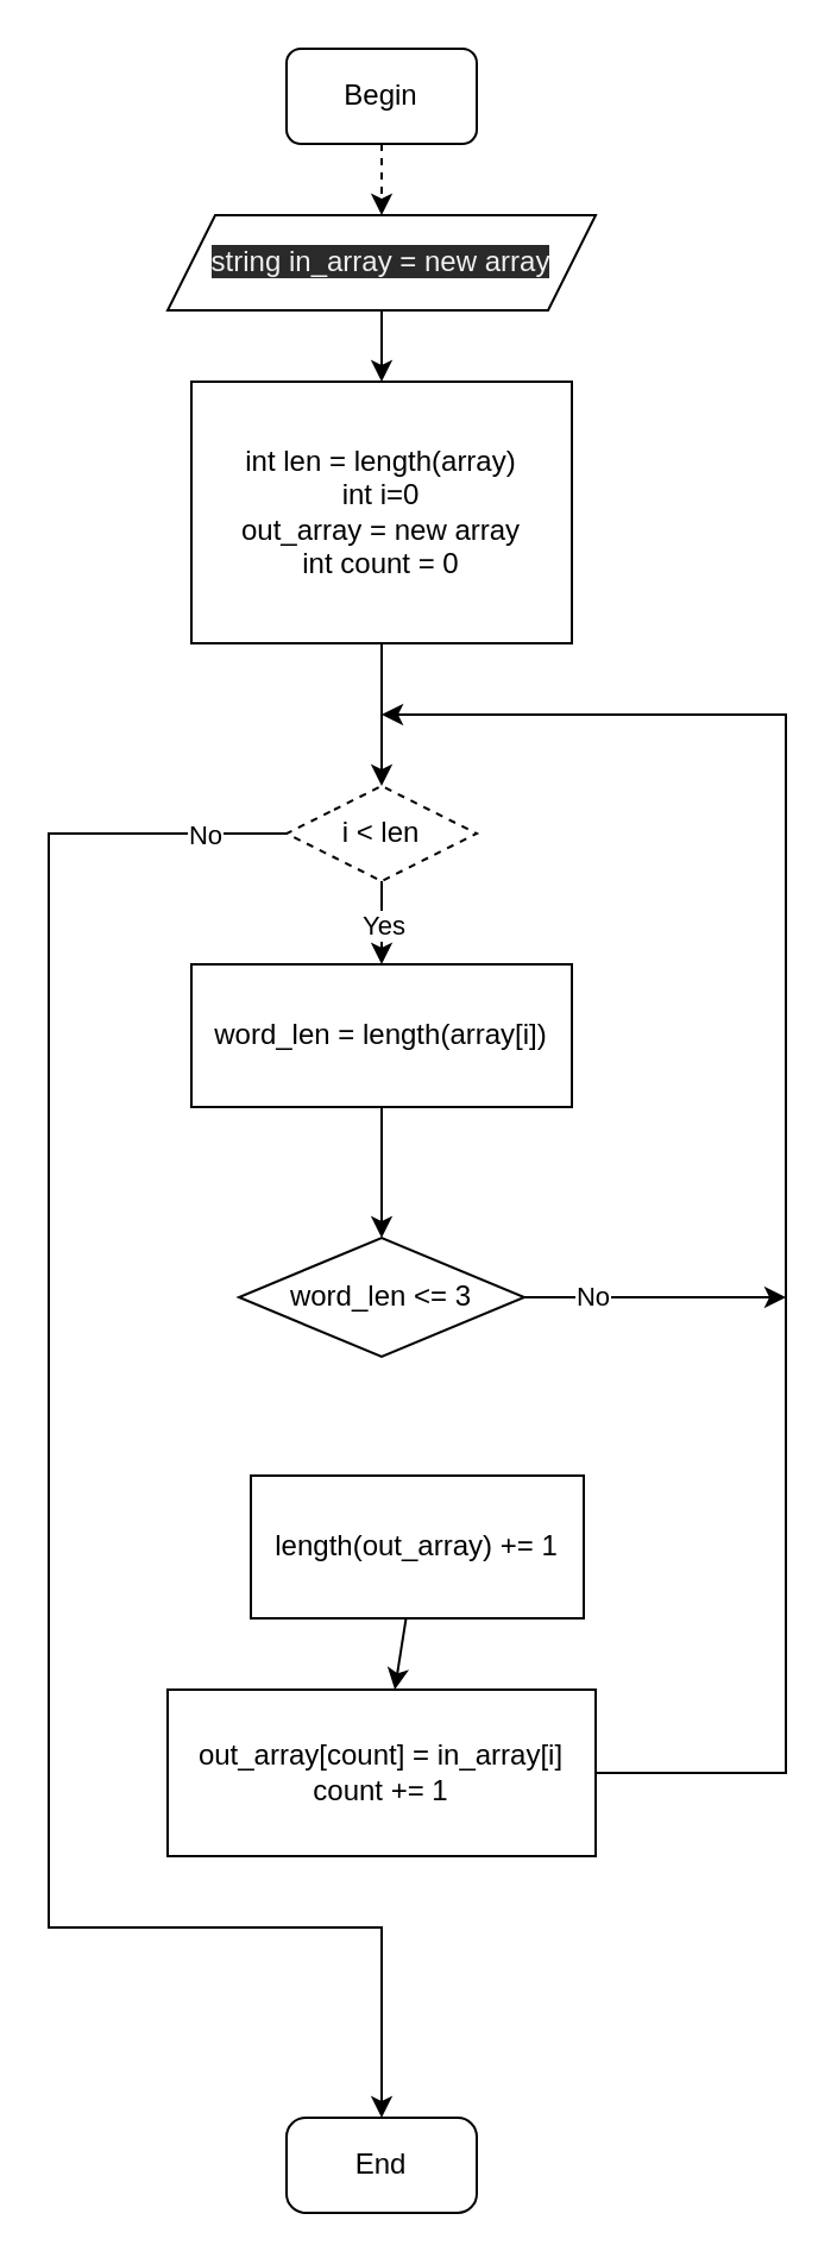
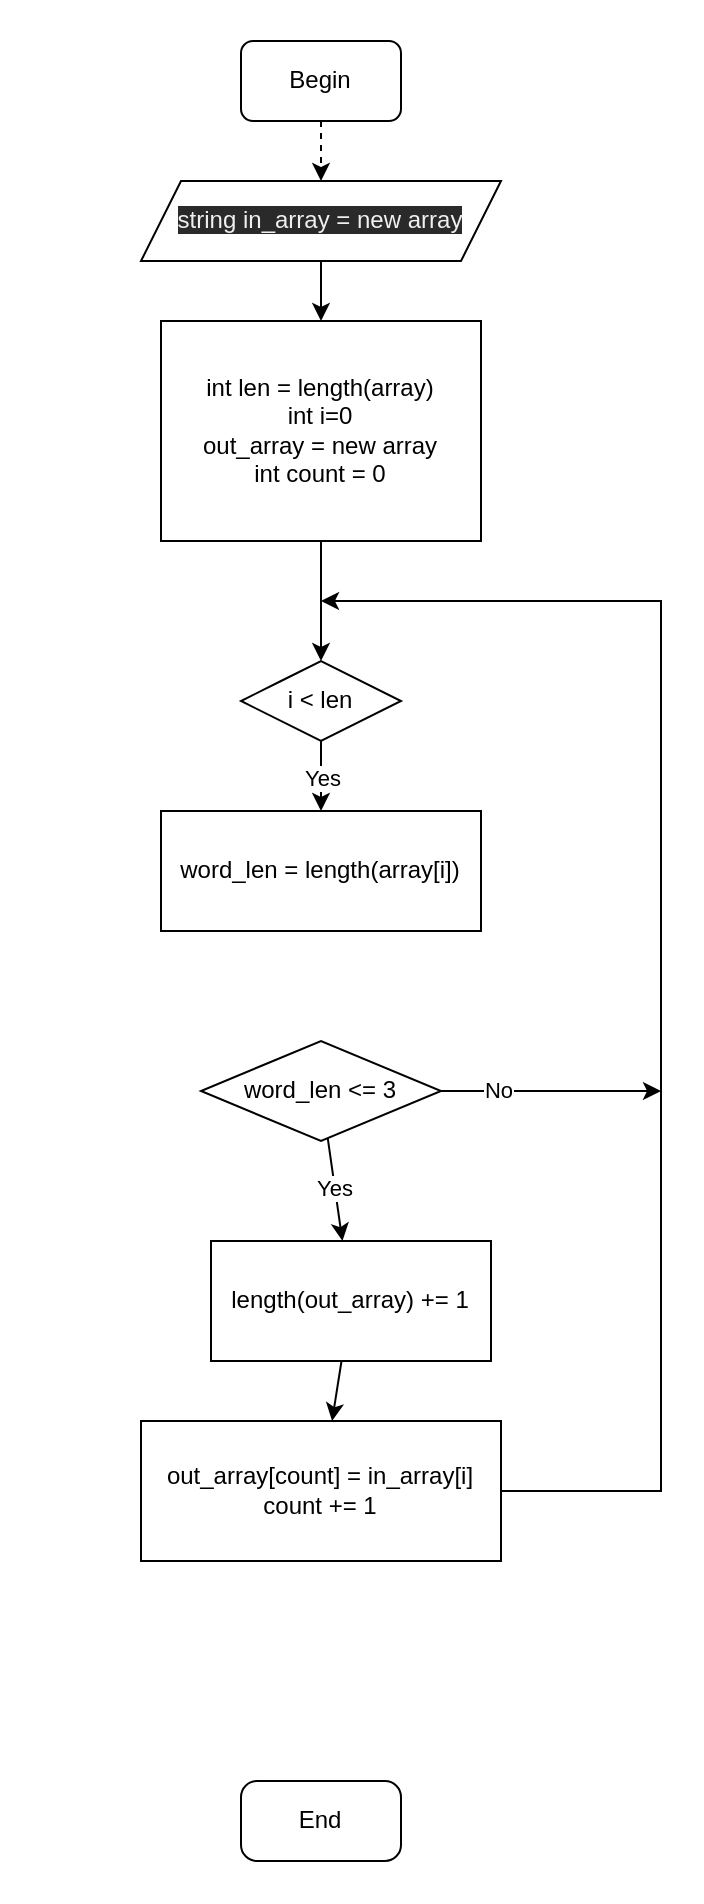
- <mxCell id="10" value="i &amp;lt; len" style="rhombus;whiteSpace=wrap;html=1;rounded=1;arcSize=0;dashed=1;" parent="1" vertex="1"><mxGeometry x="120" y="330" width="80" height="40" as="geometry" /></mxCell>
+ <mxCell id="10" value="i &amp;lt; len" style="rhombus;whiteSpace=wrap;html=1;rounded=1;arcSize=0;" parent="1" vertex="1"><mxGeometry x="120" y="330" width="80" height="40" as="geometry" /></mxCell>
- <mxCell id="15" value="" style="edgeStyle=none;rounded=0;html=1;" parent="1" source="16" target="14" edge="1"><mxGeometry relative="1" as="geometry" /></mxCell>
+ <mxCell id="13" value="Yes" style="edgeStyle=none;rounded=0;html=1;" parent="1" source="14" target="20" edge="1"><mxGeometry relative="1" as="geometry"><Array as="points" /></mxGeometry></mxCell>
- <mxCell id="8" value="" style="edgeStyle=none;rounded=0;html=1;exitX=0;exitY=0.5;exitDx=0;exitDy=0;" parent="1" source="10" target="23" edge="1"><mxGeometry relative="1" as="geometry"><mxPoint x="120" y="420" as="sourcePoint" /><Array as="points"><mxPoint x="20" y="350" /><mxPoint x="20" y="810" /><mxPoint x="160" y="810" /></Array></mxGeometry></mxCell>
- <mxCell id="9" value="No" style="edgeLabel;html=1;align=center;verticalAlign=middle;resizable=0;points=[];" parent="8" connectable="0" vertex="1"><mxGeometry x="-0.911" relative="1" as="geometry"><mxPoint as="offset" /></mxGeometry></mxCell>
